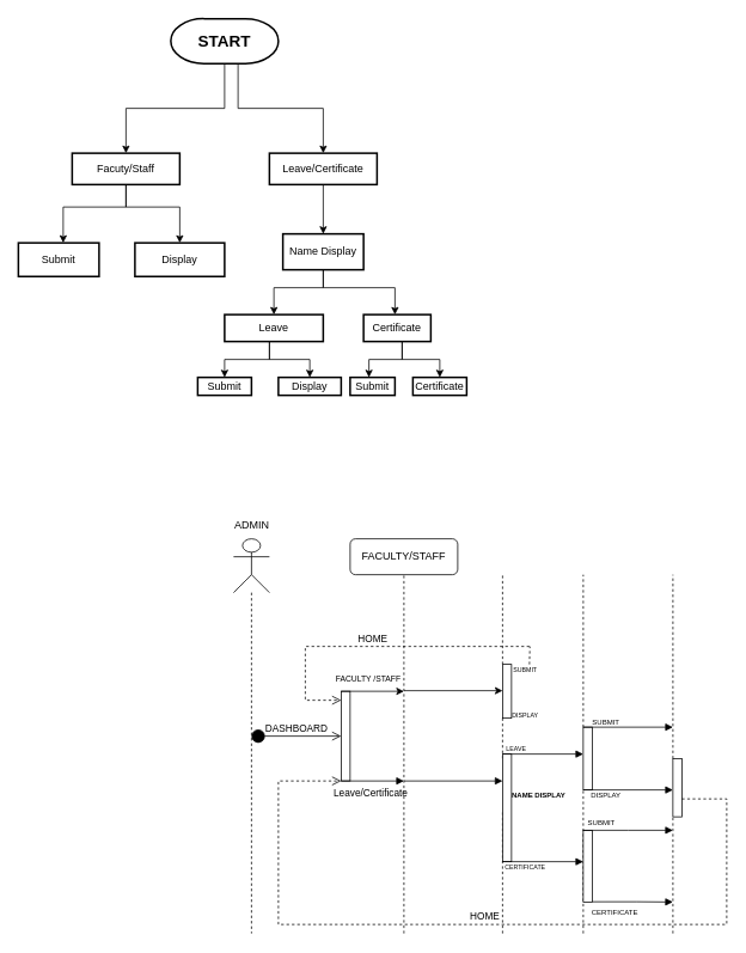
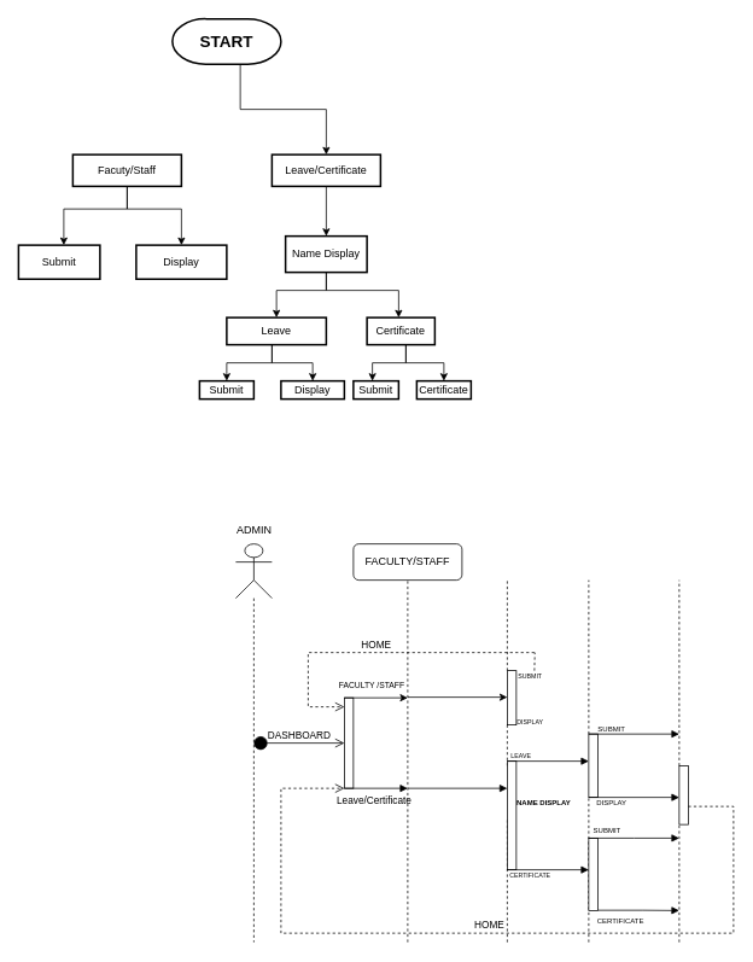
- <mxCell id="2" value="" style="edgeStyle=orthogonalEdgeStyle;rounded=0;orthogonalLoop=1;jettySize=auto;html=1;" edge="1" parent="1" source="4" target="7"><mxGeometry relative="1" as="geometry" /></mxCell>
